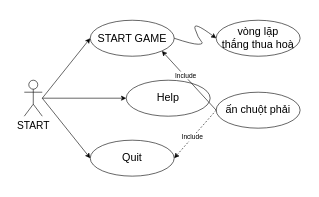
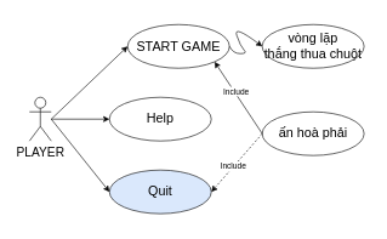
- <mxCell id="3" value="START GAME" style="ellipse;whiteSpace=wrap;html=1;fontSize=18;" parent="1" vertex="1"><mxGeometry x="150" y="33" width="140" height="60" as="geometry" /></mxCell>
+ <mxCell id="3" value="START GAME" style="ellipse;whiteSpace=wrap;html=1;fontSize=18;" parent="1" vertex="1"><mxGeometry x="175" y="33" width="140" height="60" as="geometry" /></mxCell>
- <mxCell id="11" value="vòng lặp &lt;br&gt;thắng thua hoà" style="ellipse;whiteSpace=wrap;html=1;fontSize=18;" parent="1" vertex="1"><mxGeometry x="360" y="33" width="140" height="60" as="geometry" /></mxCell>
+ <mxCell id="11" value="vòng lặp &lt;br&gt;thắng thua chuột" style="ellipse;whiteSpace=wrap;html=1;fontSize=18;" parent="1" vertex="1"><mxGeometry x="360" y="33" width="140" height="60" as="geometry" /></mxCell>
- <mxCell id="5" value="Help" style="ellipse;whiteSpace=wrap;html=1;fontSize=18;" parent="1" vertex="1"><mxGeometry x="210" y="133" width="140" height="60" as="geometry" /></mxCell>
+ <mxCell id="5" value="Help" style="ellipse;whiteSpace=wrap;html=1;fontSize=18;" parent="1" vertex="1"><mxGeometry x="150" y="133" width="140" height="60" as="geometry" /></mxCell>
- <mxCell id="13" value="ấn chuột phải" style="ellipse;whiteSpace=wrap;html=1;fontSize=18;" vertex="1" parent="1"><mxGeometry x="360" y="153" width="140" height="60" as="geometry" /></mxCell>
+ <mxCell id="13" value="ấn hoà phải" style="ellipse;whiteSpace=wrap;html=1;fontSize=18;" vertex="1" parent="1"><mxGeometry x="360" y="153" width="140" height="60" as="geometry" /></mxCell>
- <mxCell id="10" value="&lt;font style=&quot;font-size: 17px;&quot;&gt;START&lt;br&gt;&lt;/font&gt;" style="shape=umlActor;verticalLabelPosition=bottom;verticalAlign=top;html=1;outlineConnect=0;" parent="1" vertex="1"><mxGeometry x="40" y="133" width="30" height="60" as="geometry" /></mxCell>
+ <mxCell id="10" value="&lt;font style=&quot;font-size: 17px;&quot;&gt;PLAYER&lt;br&gt;&lt;/font&gt;" style="shape=umlActor;verticalLabelPosition=bottom;verticalAlign=top;html=1;outlineConnect=0;" parent="1" vertex="1"><mxGeometry x="40" y="133" width="30" height="60" as="geometry" /></mxCell>
- <mxCell id="6" value="Quit" style="ellipse;whiteSpace=wrap;html=1;fontSize=18;" parent="1" vertex="1"><mxGeometry x="150" y="233" width="140" height="60" as="geometry" /></mxCell>
+ <mxCell id="6" value="Quit" style="ellipse;whiteSpace=wrap;html=1;fontSize=18;fillColor=#dae8fc;" parent="1" vertex="1"><mxGeometry x="150" y="233" width="140" height="60" as="geometry" /></mxCell>
